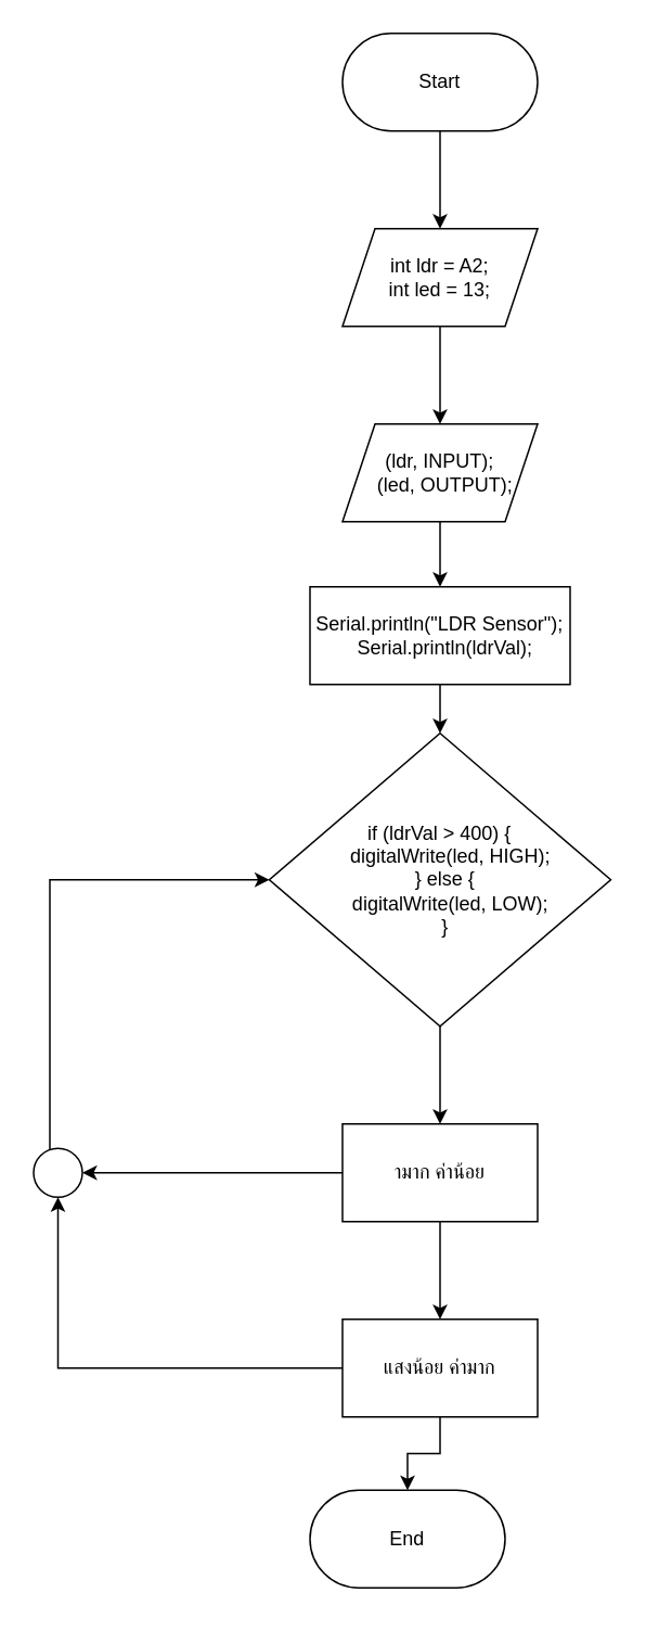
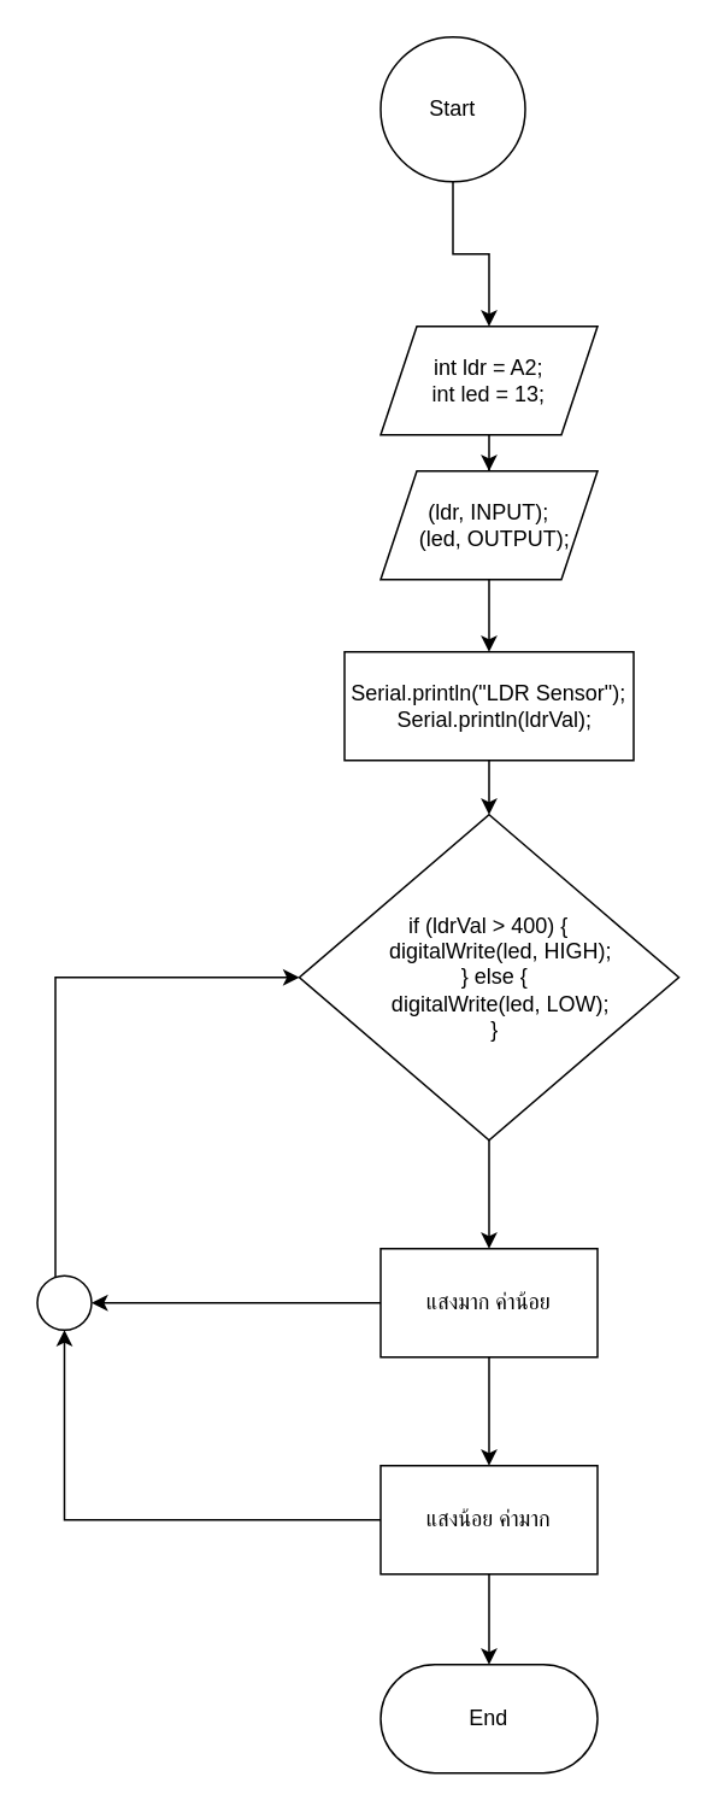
- <mxCell id="3" value="Start" style="rounded=1;whiteSpace=wrap;html=1;arcSize=50;" vertex="1" parent="1"><mxGeometry x="210" y="20" width="120" height="60" as="geometry" /></mxCell>
+ <mxCell id="3" value="Start" style="rounded=1;whiteSpace=wrap;html=1;arcSize=50;" vertex="1" parent="1"><mxGeometry x="210" y="20" width="80" height="80" as="geometry" /></mxCell>
- <mxCell id="5" value="&lt;div&gt;int ldr = A2;&lt;/div&gt;&lt;div&gt;int led = 13;&lt;/div&gt;" style="shape=parallelogram;perimeter=parallelogramPerimeter;whiteSpace=wrap;html=1;fixedSize=1;" vertex="1" parent="1"><mxGeometry x="210" y="140" width="120" height="60" as="geometry" /></mxCell>
+ <mxCell id="5" value="&lt;div&gt;int ldr = A2;&lt;/div&gt;&lt;div&gt;int led = 13;&lt;/div&gt;" style="shape=parallelogram;perimeter=parallelogramPerimeter;whiteSpace=wrap;html=1;fixedSize=1;" vertex="1" parent="1"><mxGeometry x="210" y="180" width="120" height="60" as="geometry" /></mxCell>
- <mxCell id="14" value="ามาก ค่าน้อย" style="rounded=0;whiteSpace=wrap;html=1;" vertex="1" parent="1"><mxGeometry x="210" y="690" width="120" height="60" as="geometry" /></mxCell>
+ <mxCell id="14" value="แสงมาก ค่าน้อย" style="rounded=0;whiteSpace=wrap;html=1;" vertex="1" parent="1"><mxGeometry x="210" y="690" width="120" height="60" as="geometry" /></mxCell>
- <mxCell id="20" value="End" style="rounded=1;whiteSpace=wrap;html=1;arcSize=50;" vertex="1" parent="1"><mxGeometry x="190" y="915" width="120" height="60" as="geometry" /></mxCell>
+ <mxCell id="20" value="End" style="rounded=1;whiteSpace=wrap;html=1;arcSize=50;" vertex="1" parent="1"><mxGeometry x="210" y="920" width="120" height="60" as="geometry" /></mxCell>
